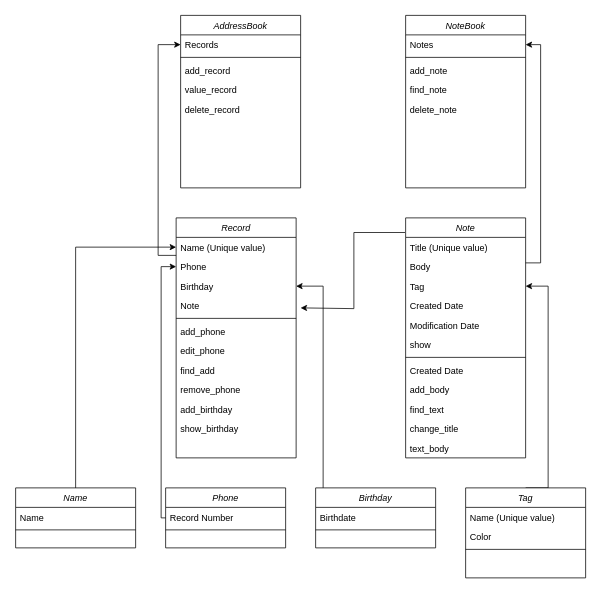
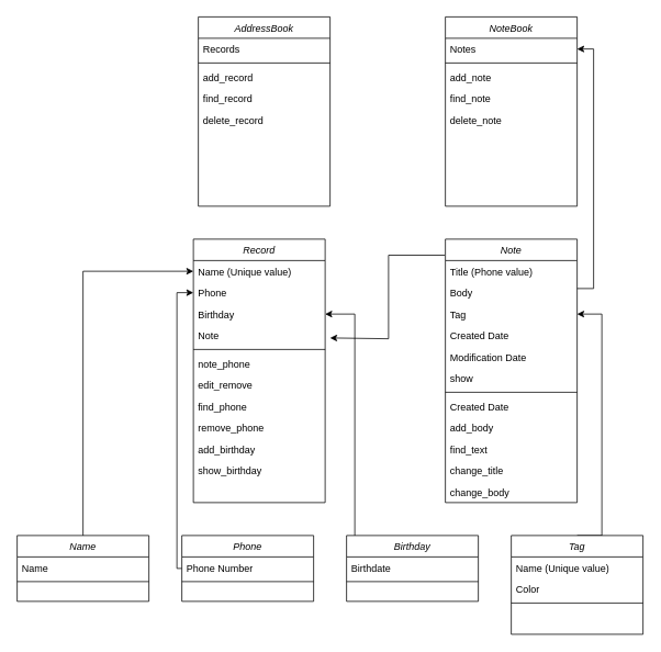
- <mxCell id="14" style="edgeStyle=orthogonalEdgeStyle;rounded=0;orthogonalLoop=1;jettySize=auto;html=1;entryX=0;entryY=0.5;entryDx=0;entryDy=0;" edge="1" parent="1" source="15" target="28"><mxGeometry relative="1" as="geometry"><Array as="points"><mxPoint x="210" y="340" /><mxPoint x="210" y="59" /></Array></mxGeometry></mxCell>
- <mxCell id="31" value="value_record" style="text;align=left;verticalAlign=top;spacingLeft=4;spacingRight=4;overflow=hidden;rotatable=0;points=[[0,0.5],[1,0.5]];portConstraint=eastwest;" vertex="1" parent="27"><mxGeometry y="86" width="160" height="26" as="geometry" /></mxCell>
+ <mxCell id="31" value="find_record" style="text;align=left;verticalAlign=top;spacingLeft=4;spacingRight=4;overflow=hidden;rotatable=0;points=[[0,0.5],[1,0.5]];portConstraint=eastwest;" vertex="1" parent="27"><mxGeometry y="86" width="160" height="26" as="geometry" /></mxCell>
- <mxCell id="36" value="Title (Unique value)" style="text;align=left;verticalAlign=top;spacingLeft=4;spacingRight=4;overflow=hidden;rotatable=0;points=[[0,0.5],[1,0.5]];portConstraint=eastwest;" vertex="1" parent="35"><mxGeometry y="26" width="160" height="26" as="geometry" /></mxCell>
+ <mxCell id="36" value="Title (Phone value)" style="text;align=left;verticalAlign=top;spacingLeft=4;spacingRight=4;overflow=hidden;rotatable=0;points=[[0,0.5],[1,0.5]];portConstraint=eastwest;" vertex="1" parent="35"><mxGeometry y="26" width="160" height="26" as="geometry" /></mxCell>
- <mxCell id="21" value="add_phone" style="text;align=left;verticalAlign=top;spacingLeft=4;spacingRight=4;overflow=hidden;rotatable=0;points=[[0,0.5],[1,0.5]];portConstraint=eastwest;" vertex="1" parent="15"><mxGeometry y="138" width="160" height="26" as="geometry" /></mxCell>
+ <mxCell id="21" value="note_phone" style="text;align=left;verticalAlign=top;spacingLeft=4;spacingRight=4;overflow=hidden;rotatable=0;points=[[0,0.5],[1,0.5]];portConstraint=eastwest;" vertex="1" parent="15"><mxGeometry y="138" width="160" height="26" as="geometry" /></mxCell>
- <mxCell id="22" value="edit_phone" style="text;align=left;verticalAlign=top;spacingLeft=4;spacingRight=4;overflow=hidden;rotatable=0;points=[[0,0.5],[1,0.5]];portConstraint=eastwest;" vertex="1" parent="15"><mxGeometry y="164" width="160" height="26" as="geometry" /></mxCell>
+ <mxCell id="22" value="edit_remove" style="text;align=left;verticalAlign=top;spacingLeft=4;spacingRight=4;overflow=hidden;rotatable=0;points=[[0,0.5],[1,0.5]];portConstraint=eastwest;" vertex="1" parent="15"><mxGeometry y="164" width="160" height="26" as="geometry" /></mxCell>
- <mxCell id="23" value="find_add" style="text;align=left;verticalAlign=top;spacingLeft=4;spacingRight=4;overflow=hidden;rotatable=0;points=[[0,0.5],[1,0.5]];portConstraint=eastwest;" vertex="1" parent="15"><mxGeometry y="190" width="160" height="26" as="geometry" /></mxCell>
+ <mxCell id="23" value="find_phone" style="text;align=left;verticalAlign=top;spacingLeft=4;spacingRight=4;overflow=hidden;rotatable=0;points=[[0,0.5],[1,0.5]];portConstraint=eastwest;" vertex="1" parent="15"><mxGeometry y="190" width="160" height="26" as="geometry" /></mxCell>
- <mxCell id="47" value="text_body" style="text;align=left;verticalAlign=top;spacingLeft=4;spacingRight=4;overflow=hidden;rotatable=0;points=[[0,0.5],[1,0.5]];portConstraint=eastwest;" vertex="1" parent="35"><mxGeometry y="294" width="160" height="26" as="geometry" /></mxCell>
+ <mxCell id="47" value="change_body" style="text;align=left;verticalAlign=top;spacingLeft=4;spacingRight=4;overflow=hidden;rotatable=0;points=[[0,0.5],[1,0.5]];portConstraint=eastwest;" vertex="1" parent="35"><mxGeometry y="294" width="160" height="26" as="geometry" /></mxCell>
- <mxCell id="8" value="Record Number" style="text;align=left;verticalAlign=top;spacingLeft=4;spacingRight=4;overflow=hidden;rotatable=0;points=[[0,0.5],[1,0.5]];portConstraint=eastwest;rounded=0;shadow=0;html=0;" vertex="1" parent="7"><mxGeometry y="26" width="160" height="26" as="geometry" /></mxCell>
+ <mxCell id="8" value="Phone Number" style="text;align=left;verticalAlign=top;spacingLeft=4;spacingRight=4;overflow=hidden;rotatable=0;points=[[0,0.5],[1,0.5]];portConstraint=eastwest;rounded=0;shadow=0;html=0;" vertex="1" parent="7"><mxGeometry y="26" width="160" height="26" as="geometry" /></mxCell>
